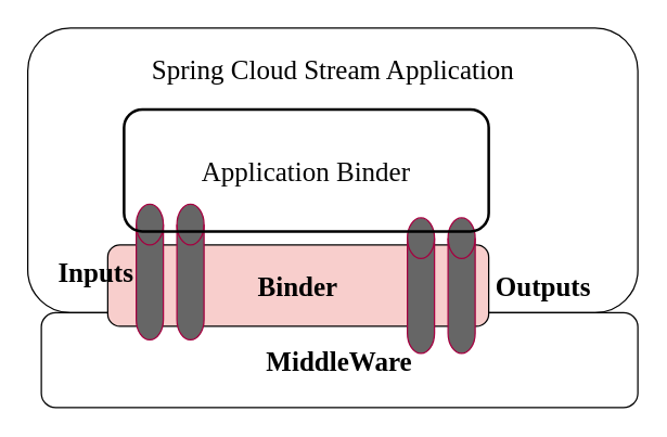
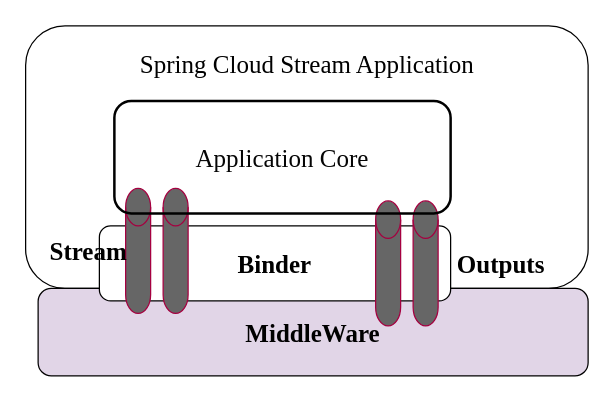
- <mxCell id="11" value="&lt;font color=&quot;#050505&quot;&gt;Application Binder&lt;/font&gt;" style="rounded=1;whiteSpace=wrap;html=1;strokeWidth=2;fontFamily=Times New Roman;fontSize=20;labelBackgroundColor=#ffffff;fontColor=#FFFFFF;labelBorderColor=none;fillColor=none;" vertex="1" parent="1"><mxGeometry x="91" y="80" width="269" height="90" as="geometry" /></mxCell>
+ <mxCell id="11" value="&lt;font color=&quot;#050505&quot;&gt;Application Core&lt;/font&gt;" style="rounded=1;whiteSpace=wrap;html=1;strokeWidth=2;fontFamily=Times New Roman;fontSize=20;labelBackgroundColor=#ffffff;fontColor=#FFFFFF;labelBorderColor=none;fillColor=none;" vertex="1" parent="1"><mxGeometry x="91" y="80" width="269" height="90" as="geometry" /></mxCell>
- <mxCell id="9" value="Inputs" style="text;html=1;strokeColor=none;fillColor=none;align=center;verticalAlign=middle;whiteSpace=wrap;rounded=0;strokeWidth=2;fontSize=20;fontFamily=Times New Roman;fontStyle=1" vertex="1" parent="1"><mxGeometry x="50" y="190" width="41" height="20" as="geometry" /></mxCell>
+ <mxCell id="9" value="Stream" style="text;html=1;strokeColor=none;fillColor=none;align=center;verticalAlign=middle;whiteSpace=wrap;rounded=0;strokeWidth=2;fontSize=20;fontFamily=Times New Roman;fontStyle=1" vertex="1" parent="1"><mxGeometry x="50" y="190" width="41" height="20" as="geometry" /></mxCell>
- <mxCell id="4" value="Binder" style="rounded=1;whiteSpace=wrap;html=1;fontFamily=Times New Roman;fontStyle=1;fontSize=20;fillColor=#f8cecc;" vertex="1" parent="1"><mxGeometry x="79" y="180" width="281" height="60" as="geometry" /></mxCell>
+ <mxCell id="4" value="Binder" style="rounded=1;whiteSpace=wrap;html=1;fontFamily=Times New Roman;fontStyle=1;fontSize=20;" vertex="1" parent="1"><mxGeometry x="79" y="180" width="281" height="60" as="geometry" /></mxCell>
- <mxCell id="3" value="MiddleWare" style="rounded=1;whiteSpace=wrap;html=1;fontFamily=Times New Roman;fontStyle=1;fontSize=20;" vertex="1" parent="1"><mxGeometry x="30" y="230" width="440" height="70" as="geometry" /></mxCell>
+ <mxCell id="3" value="MiddleWare" style="rounded=1;whiteSpace=wrap;html=1;fontFamily=Times New Roman;fontStyle=1;fontSize=20;fillColor=#e1d5e7;" vertex="1" parent="1"><mxGeometry x="30" y="230" width="440" height="70" as="geometry" /></mxCell>
